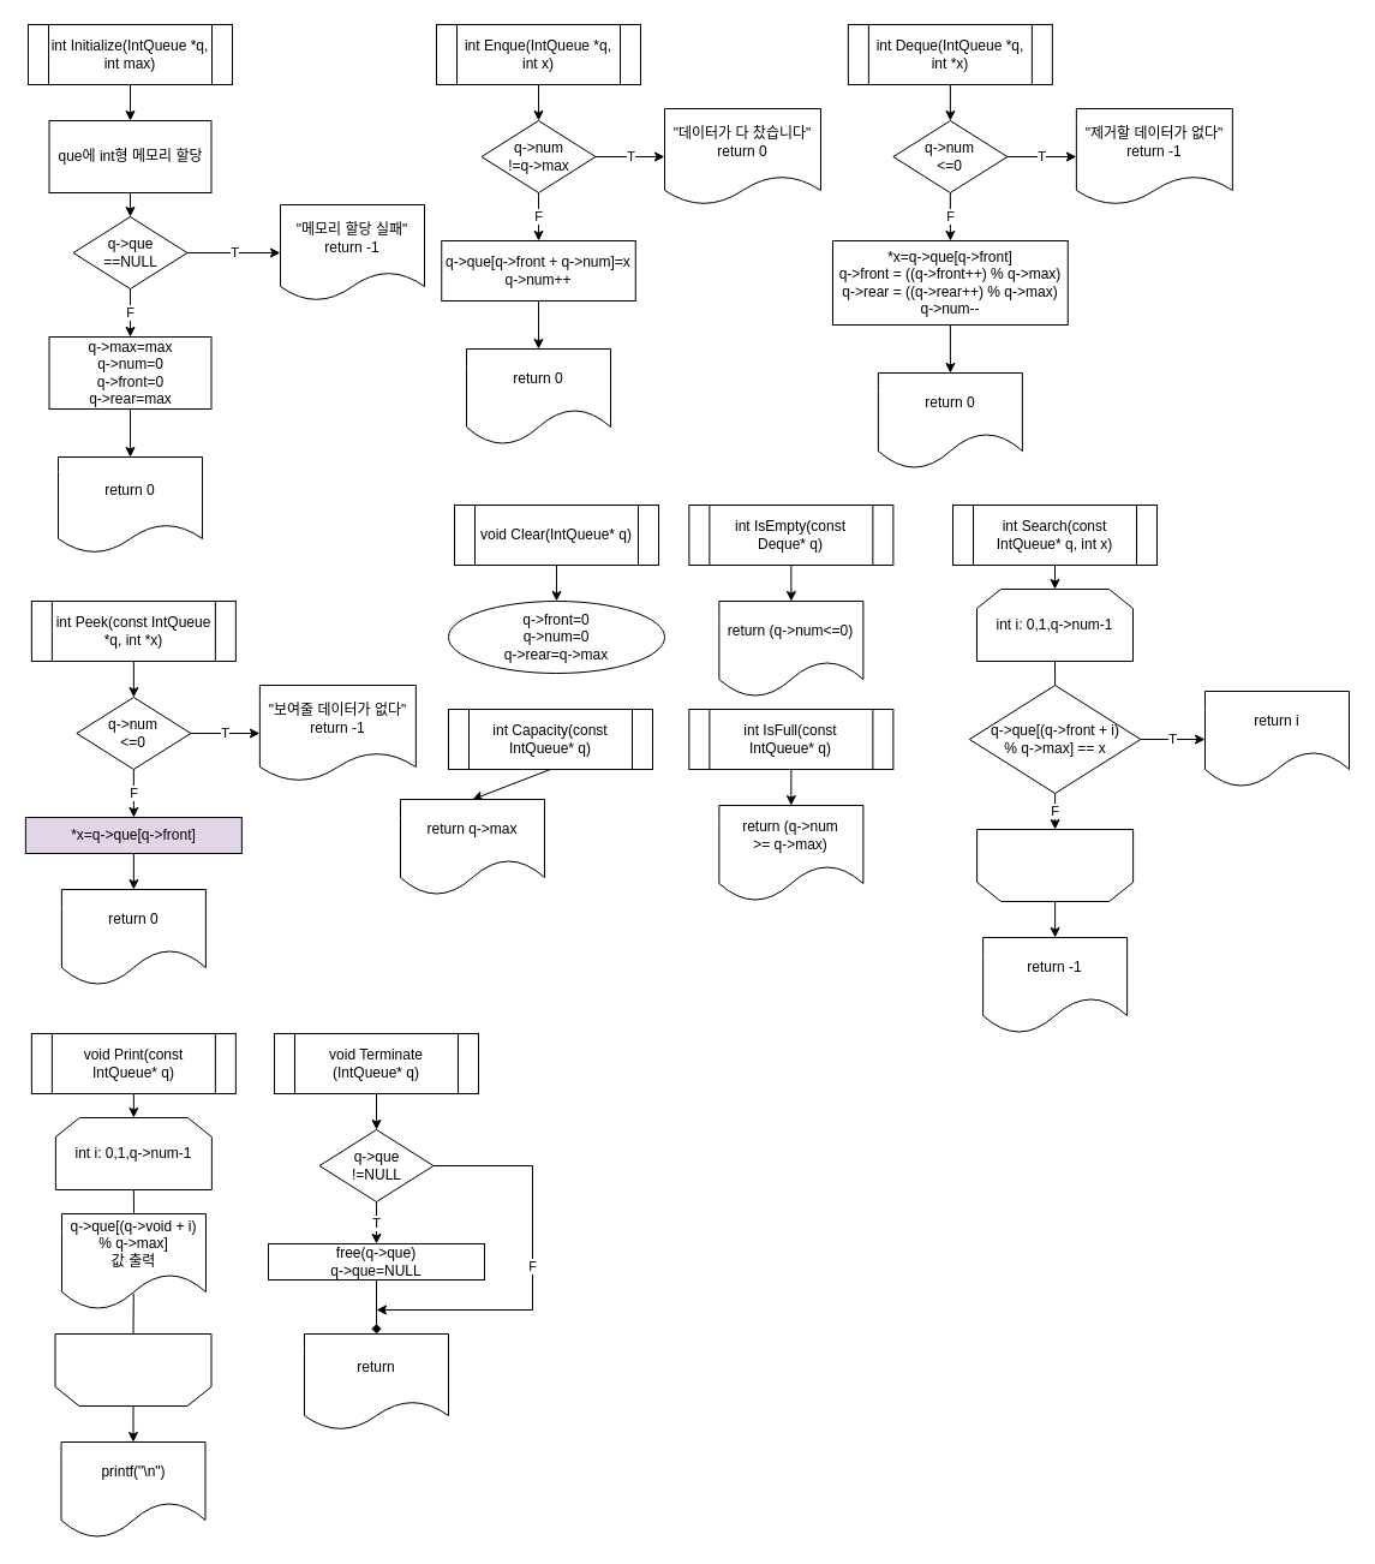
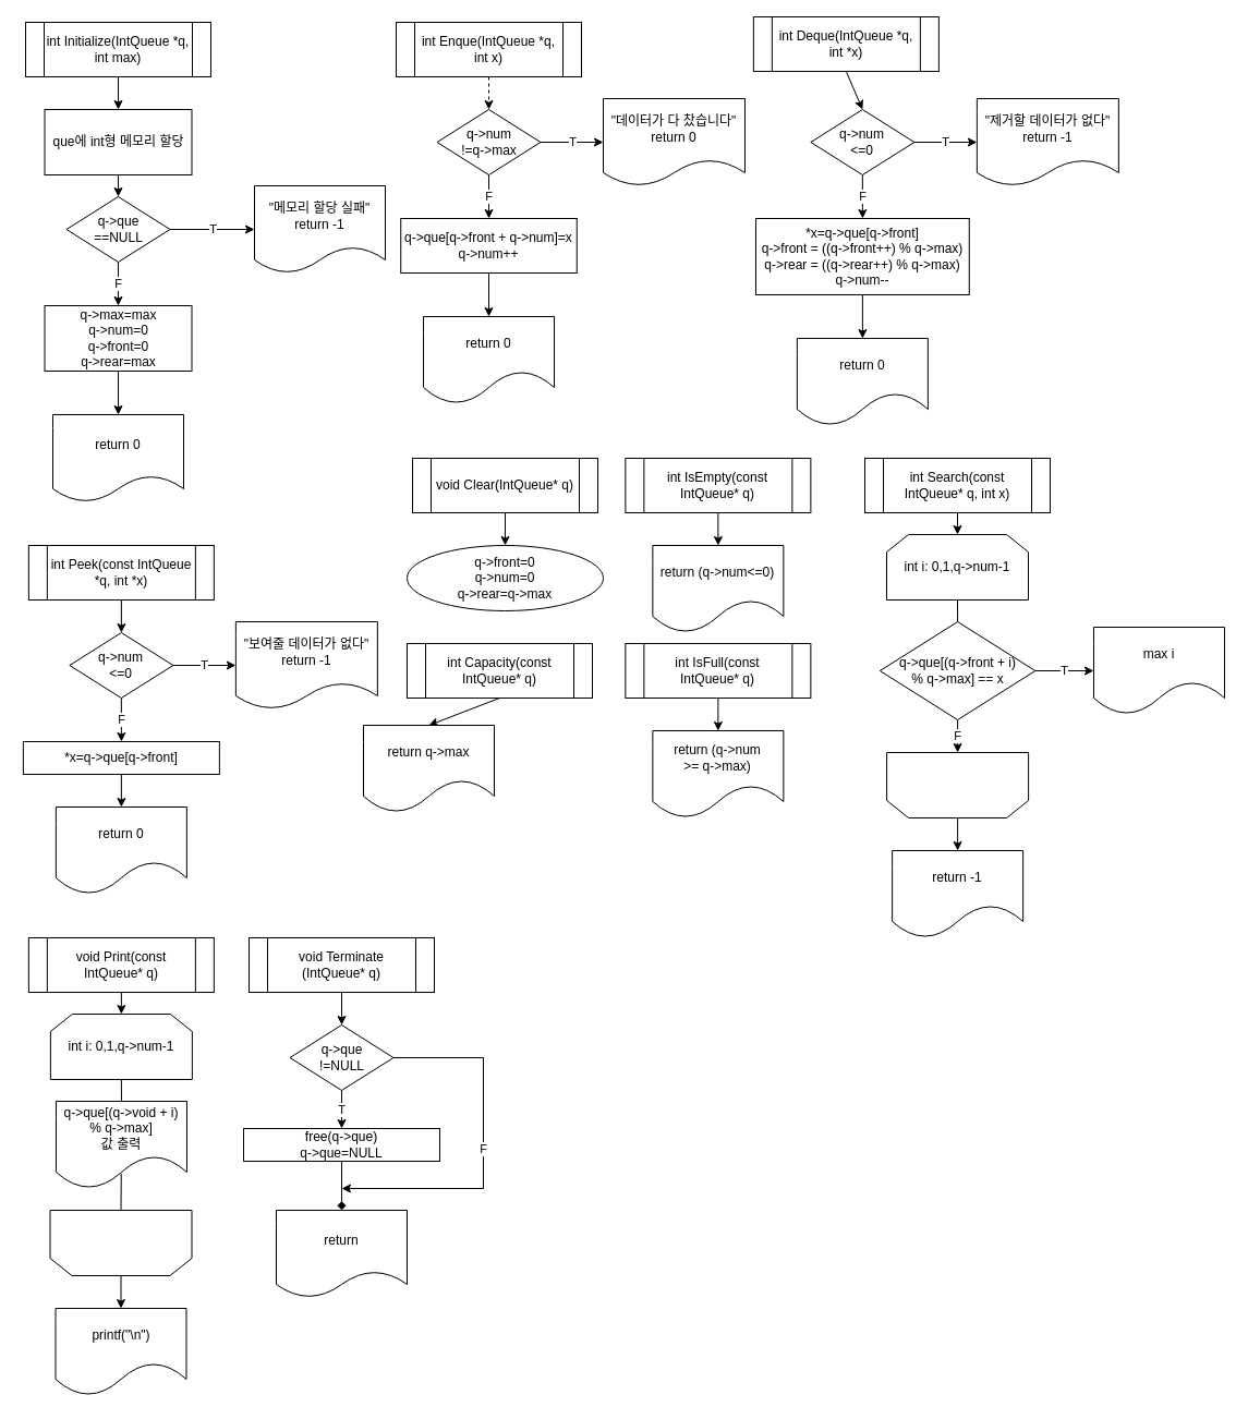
- <mxCell id="22" value="int Deque(IntQueue *q, int *x)" style="shape=process;whiteSpace=wrap;html=1;backgroundOutline=1;" vertex="1" parent="1"><mxGeometry x="705.87" y="20" width="170" height="50" as="geometry" /></mxCell>
+ <mxCell id="22" value="int Deque(IntQueue *q, int *x)" style="shape=process;whiteSpace=wrap;html=1;backgroundOutline=1;" vertex="1" parent="1"><mxGeometry x="690.87" y="15" width="170" height="50" as="geometry" /></mxCell>
- <mxCell id="20" value="" style="endArrow=classic;html=1;rounded=0;exitX=0.5;exitY=1;exitDx=0;exitDy=0;entryX=0.5;entryY=0;entryDx=0;entryDy=0;" edge="1" parent="1" source="13" target="14"><mxGeometry width="50" height="50" relative="1" as="geometry"><mxPoint x="98" y="80" as="sourcePoint" /><mxPoint x="98" y="110" as="targetPoint" /></mxGeometry></mxCell>
+ <mxCell id="20" value="" style="endArrow=classic;html=1;rounded=0;exitX=0.5;exitY=1;exitDx=0;exitDy=0;entryX=0.5;entryY=0;entryDx=0;entryDy=0;dashed=1;" edge="1" parent="1" source="13" target="14"><mxGeometry width="50" height="50" relative="1" as="geometry"><mxPoint x="98" y="80" as="sourcePoint" /><mxPoint x="98" y="110" as="targetPoint" /></mxGeometry></mxCell>
- <mxCell id="46" value="int IsEmpty(const Deque* q)" style="shape=process;whiteSpace=wrap;html=1;backgroundOutline=1;" vertex="1" parent="1"><mxGeometry x="573.37" y="420" width="170" height="50" as="geometry" /></mxCell>
+ <mxCell id="46" value="int IsEmpty(const IntQueue* q)" style="shape=process;whiteSpace=wrap;html=1;backgroundOutline=1;" vertex="1" parent="1"><mxGeometry x="573.37" y="420" width="170" height="50" as="geometry" /></mxCell>
- <mxCell id="55" value="return i" style="shape=document;whiteSpace=wrap;html=1;boundedLbl=1;size=0.375;" vertex="1" parent="1"><mxGeometry x="1003" y="575" width="120" height="80" as="geometry" /></mxCell>
+ <mxCell id="55" value="max i" style="shape=document;whiteSpace=wrap;html=1;boundedLbl=1;size=0.375;" vertex="1" parent="1"><mxGeometry x="1003" y="575" width="120" height="80" as="geometry" /></mxCell>
- <mxCell id="33" value="*x=q-&amp;gt;que[q-&amp;gt;front]" style="rounded=0;whiteSpace=wrap;html=1;fillColor=#e1d5e7;" vertex="1" parent="1"><mxGeometry x="20.87" y="680" width="180" height="30" as="geometry" /></mxCell>
+ <mxCell id="33" value="*x=q-&amp;gt;que[q-&amp;gt;front]" style="rounded=0;whiteSpace=wrap;html=1;" vertex="1" parent="1"><mxGeometry x="20.87" y="680" width="180" height="30" as="geometry" /></mxCell>
